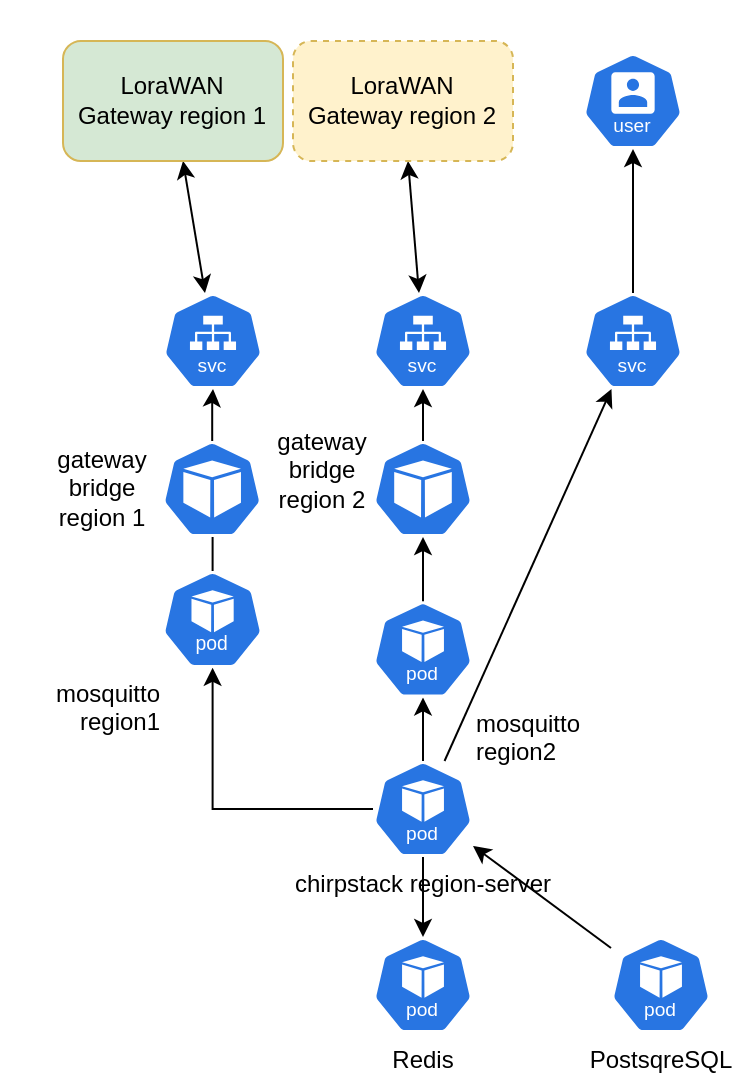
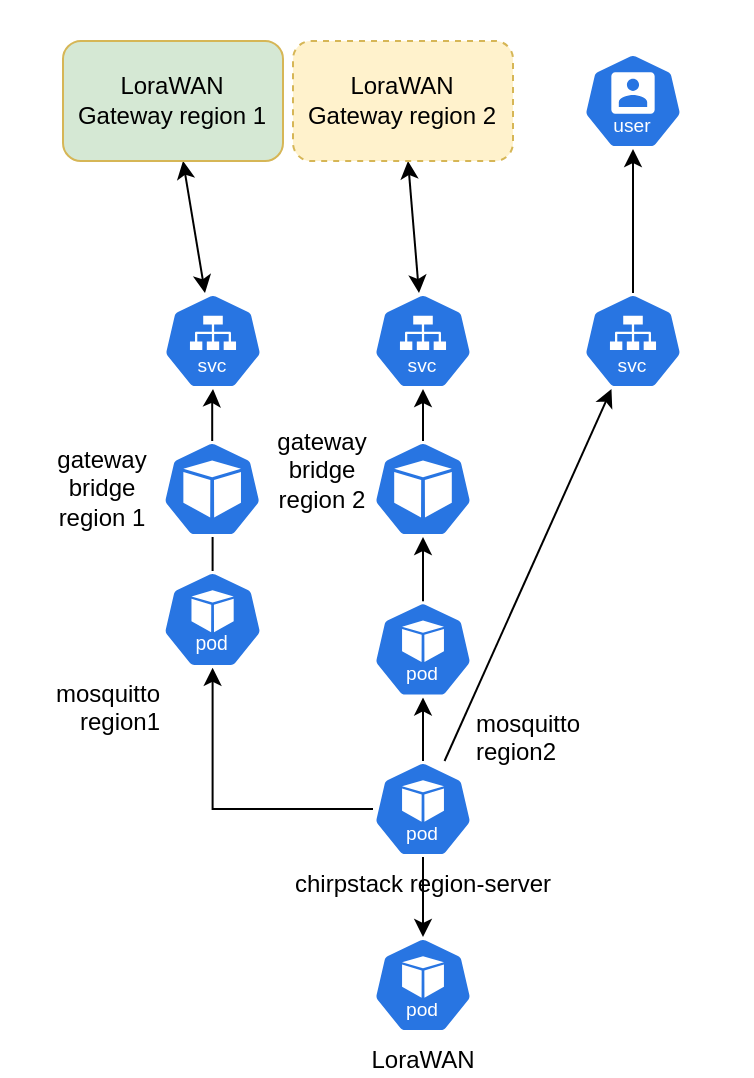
- <mxCell id="8" value="" style="edgeStyle=none;rounded=0;orthogonalLoop=1;jettySize=auto;html=1;" parent="1" source="9" target="7" edge="1"><mxGeometry relative="1" as="geometry" /></mxCell>
- <mxCell id="9" value="PostsqreSQL" style="aspect=fixed;sketch=0;html=1;dashed=0;whitespace=wrap;fillColor=#2875E2;strokeColor=#ffffff;points=[[0.005,0.63,0],[0.1,0.2,0],[0.9,0.2,0],[0.5,0,0],[0.995,0.63,0],[0.72,0.99,0],[0.5,1,0],[0.28,0.99,0]];shape=mxgraph.kubernetes.icon2;kubernetesLabel=1;prIcon=pod;horizontal=1;verticalAlign=top;labelPosition=center;verticalLabelPosition=bottom;align=center;" parent="1" vertex="1"><mxGeometry x="305" y="468" width="50" height="48" as="geometry" /></mxCell>
- <mxCell id="10" value="&lt;div align=&quot;left&quot;&gt;Redis&lt;br&gt;&lt;/div&gt;" style="aspect=fixed;sketch=0;html=1;dashed=0;whitespace=wrap;fillColor=#2875E2;strokeColor=#ffffff;points=[[0.005,0.63,0],[0.1,0.2,0],[0.9,0.2,0],[0.5,0,0],[0.995,0.63,0],[0.72,0.99,0],[0.5,1,0],[0.28,0.99,0]];shape=mxgraph.kubernetes.icon2;kubernetesLabel=1;prIcon=pod;horizontal=1;verticalAlign=top;labelPosition=center;verticalLabelPosition=bottom;align=center;" parent="1" vertex="1"><mxGeometry x="186" y="468" width="50" height="48" as="geometry" /></mxCell>
+ <mxCell id="10" value="&lt;div align=&quot;left&quot;&gt;LoraWAN&lt;br&gt;&lt;/div&gt;" style="aspect=fixed;sketch=0;html=1;dashed=0;whitespace=wrap;fillColor=#2875E2;strokeColor=#ffffff;points=[[0.005,0.63,0],[0.1,0.2,0],[0.9,0.2,0],[0.5,0,0],[0.995,0.63,0],[0.72,0.99,0],[0.5,1,0],[0.28,0.99,0]];shape=mxgraph.kubernetes.icon2;kubernetesLabel=1;prIcon=pod;horizontal=1;verticalAlign=top;labelPosition=center;verticalLabelPosition=bottom;align=center;" parent="1" vertex="1"><mxGeometry x="186" y="468" width="50" height="48" as="geometry" /></mxCell>
